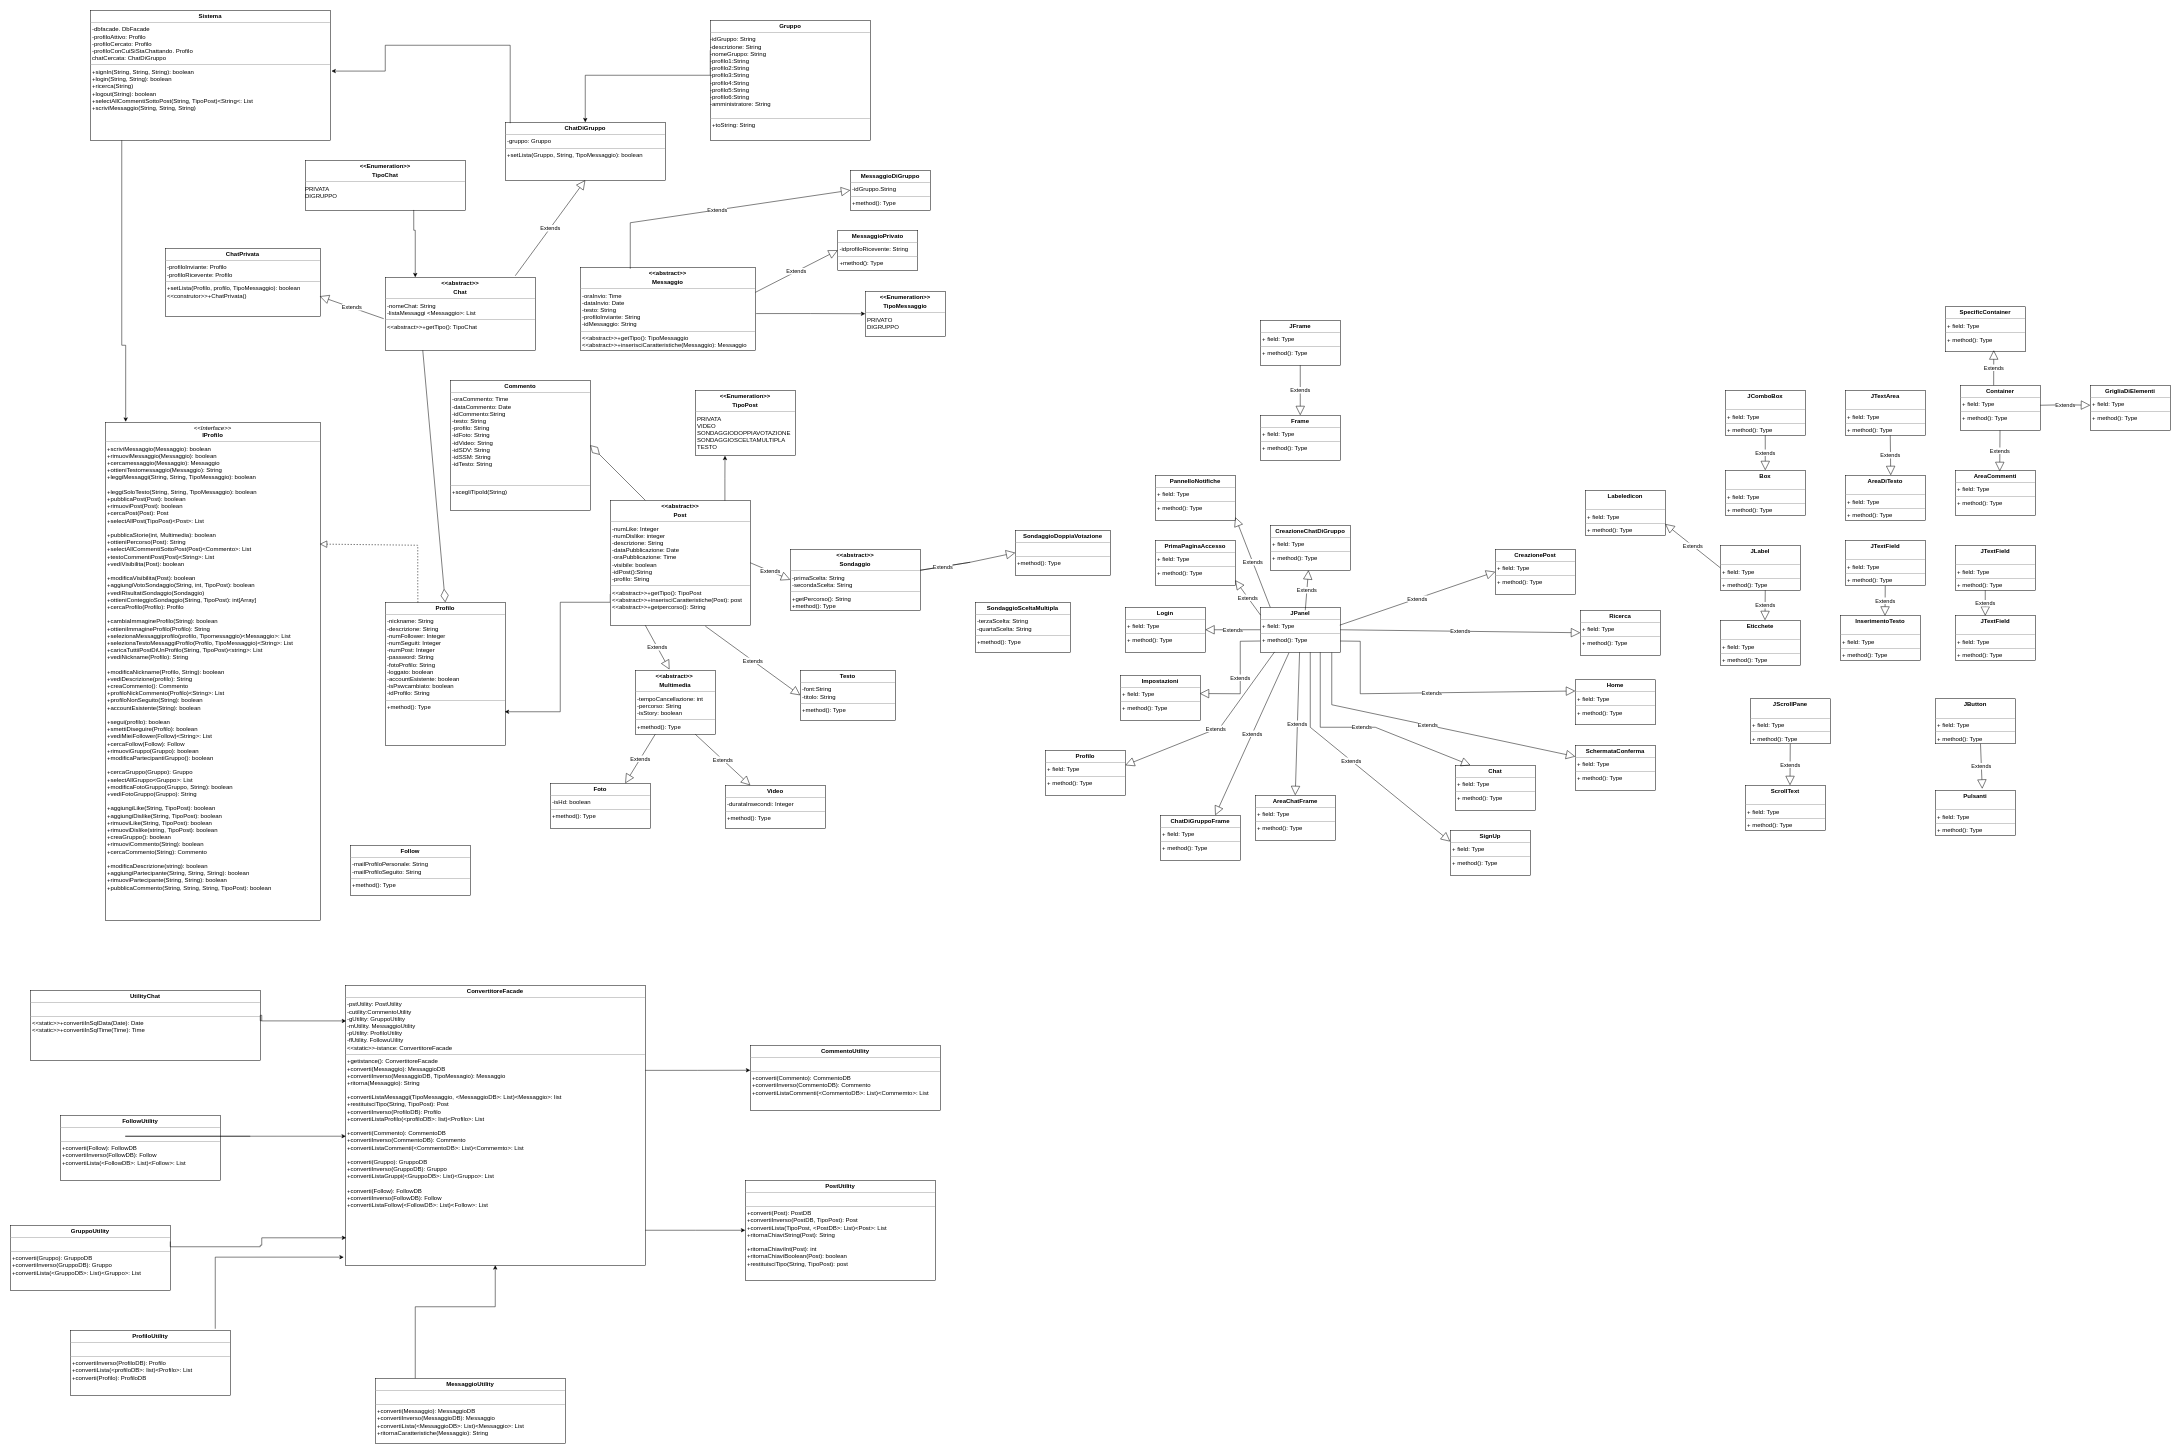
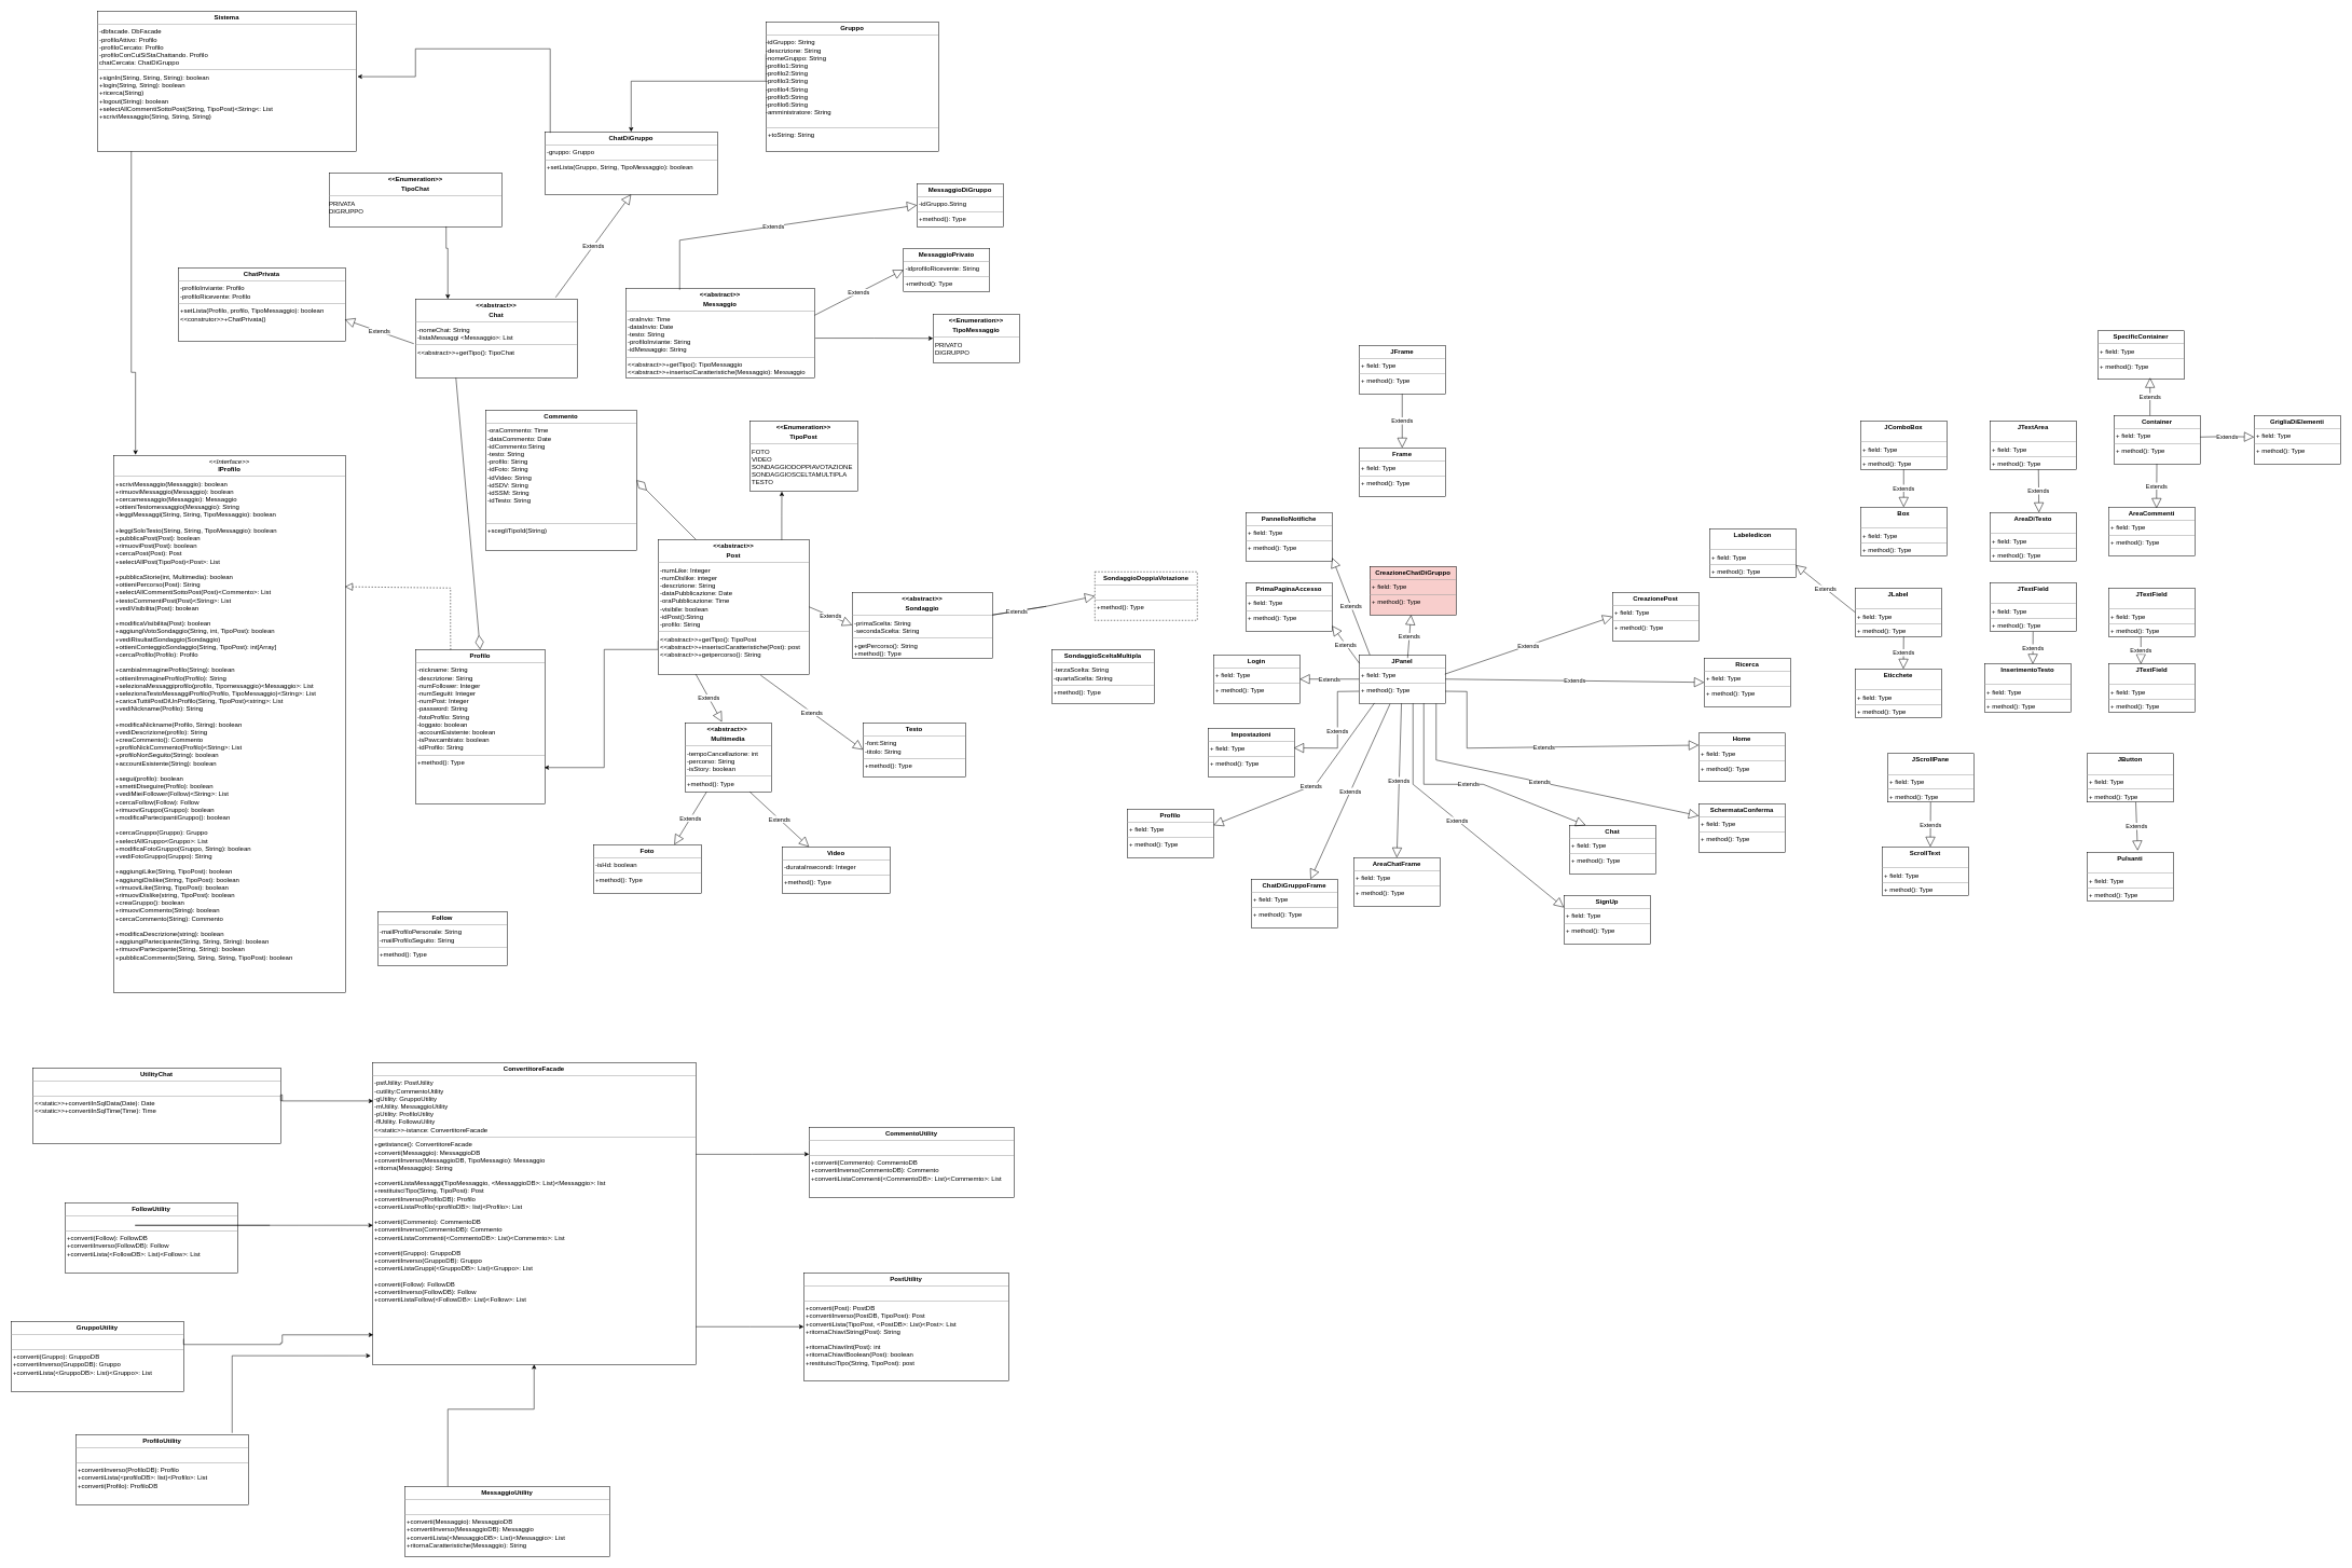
- <mxCell id="41" value="&lt;p style=&quot;margin: 0px ; margin-top: 4px ; text-align: center&quot;&gt;&lt;b&gt;&amp;lt;&amp;lt;Enumeration&amp;gt;&amp;gt;&lt;/b&gt;&lt;/p&gt;&lt;p style=&quot;margin: 0px ; margin-top: 4px ; text-align: center&quot;&gt;&lt;b&gt;TipoPost&lt;/b&gt;&lt;/p&gt;&lt;hr size=&quot;1&quot;&gt;&lt;p style=&quot;margin: 0px ; margin-left: 4px&quot;&gt;PRIVATA&lt;/p&gt;&lt;p style=&quot;margin: 0px ; margin-left: 4px&quot;&gt;VIDEO&lt;/p&gt;&lt;p style=&quot;margin: 0px ; margin-left: 4px&quot;&gt;SONDAGGIODOPPIAVOTAZIONE&lt;/p&gt;&lt;p style=&quot;margin: 0px ; margin-left: 4px&quot;&gt;SONDAGGIOSCELTAMULTIPLA&lt;/p&gt;&lt;p style=&quot;margin: 0px ; margin-left: 4px&quot;&gt;TESTO&lt;/p&gt;" style="verticalAlign=top;align=left;overflow=fill;fontSize=12;fontFamily=Helvetica;html=1;gradientColor=#ffffff;" parent="1" vertex="1"><mxGeometry x="1390" y="780" width="200" height="130" as="geometry" /></mxCell>
+ <mxCell id="41" value="&lt;p style=&quot;margin: 0px ; margin-top: 4px ; text-align: center&quot;&gt;&lt;b&gt;&amp;lt;&amp;lt;Enumeration&amp;gt;&amp;gt;&lt;/b&gt;&lt;/p&gt;&lt;p style=&quot;margin: 0px ; margin-top: 4px ; text-align: center&quot;&gt;&lt;b&gt;TipoPost&lt;/b&gt;&lt;/p&gt;&lt;hr size=&quot;1&quot;&gt;&lt;p style=&quot;margin: 0px ; margin-left: 4px&quot;&gt;FOTO&lt;/p&gt;&lt;p style=&quot;margin: 0px ; margin-left: 4px&quot;&gt;VIDEO&lt;/p&gt;&lt;p style=&quot;margin: 0px ; margin-left: 4px&quot;&gt;SONDAGGIODOPPIAVOTAZIONE&lt;/p&gt;&lt;p style=&quot;margin: 0px ; margin-left: 4px&quot;&gt;SONDAGGIOSCELTAMULTIPLA&lt;/p&gt;&lt;p style=&quot;margin: 0px ; margin-left: 4px&quot;&gt;TESTO&lt;/p&gt;" style="verticalAlign=top;align=left;overflow=fill;fontSize=12;fontFamily=Helvetica;html=1;gradientColor=#ffffff;" parent="1" vertex="1"><mxGeometry x="1390" y="780" width="200" height="130" as="geometry" /></mxCell>
- <mxCell id="90" value="&lt;p style=&quot;margin: 0px ; margin-top: 4px ; text-align: center&quot;&gt;&lt;b&gt;CreazioneChatDiGruppo&lt;/b&gt;&lt;/p&gt;&lt;hr size=&quot;1&quot;&gt;&lt;p style=&quot;margin: 0px ; margin-left: 4px&quot;&gt;+ field: Type&lt;/p&gt;&lt;hr size=&quot;1&quot;&gt;&lt;p style=&quot;margin: 0px ; margin-left: 4px&quot;&gt;+ method(): Type&lt;/p&gt;" style="verticalAlign=top;align=left;overflow=fill;fontSize=12;fontFamily=Helvetica;html=1;" vertex="1" parent="1"><mxGeometry x="2540" y="1050" width="160" height="90" as="geometry" /></mxCell>
+ <mxCell id="90" value="&lt;p style=&quot;margin: 0px ; margin-top: 4px ; text-align: center&quot;&gt;&lt;b&gt;CreazioneChatDiGruppo&lt;/b&gt;&lt;/p&gt;&lt;hr size=&quot;1&quot;&gt;&lt;p style=&quot;margin: 0px ; margin-left: 4px&quot;&gt;+ field: Type&lt;/p&gt;&lt;hr size=&quot;1&quot;&gt;&lt;p style=&quot;margin: 0px ; margin-left: 4px&quot;&gt;+ method(): Type&lt;/p&gt;" style="verticalAlign=top;align=left;overflow=fill;fontSize=12;fontFamily=Helvetica;html=1;fillColor=#f8cecc;" vertex="1" parent="1"><mxGeometry x="2540" y="1050" width="160" height="90" as="geometry" /></mxCell>
- <mxCell id="29" value="&lt;p style=&quot;margin: 0px ; margin-top: 4px ; text-align: center&quot;&gt;&lt;b&gt;SondaggioDoppiaVotazione&lt;/b&gt;&lt;/p&gt;&lt;hr size=&quot;1&quot;&gt;&lt;p style=&quot;margin: 0px ; margin-left: 4px&quot;&gt;&lt;br&gt;&lt;/p&gt;&lt;hr size=&quot;1&quot;&gt;&lt;p style=&quot;margin: 0px ; margin-left: 4px&quot;&gt;+method(): Type&lt;br&gt;&lt;/p&gt;" style="verticalAlign=top;align=left;overflow=fill;fontSize=12;fontFamily=Helvetica;html=1;" parent="1" vertex="1"><mxGeometry x="2030" y="1060" width="190" height="90" as="geometry" /></mxCell>
+ <mxCell id="29" value="&lt;p style=&quot;margin: 0px ; margin-top: 4px ; text-align: center&quot;&gt;&lt;b&gt;SondaggioDoppiaVotazione&lt;/b&gt;&lt;/p&gt;&lt;hr size=&quot;1&quot;&gt;&lt;p style=&quot;margin: 0px ; margin-left: 4px&quot;&gt;&lt;br&gt;&lt;/p&gt;&lt;hr size=&quot;1&quot;&gt;&lt;p style=&quot;margin: 0px ; margin-left: 4px&quot;&gt;+method(): Type&lt;br&gt;&lt;/p&gt;" style="verticalAlign=top;align=left;overflow=fill;fontSize=12;fontFamily=Helvetica;html=1;dashed=1;" parent="1" vertex="1"><mxGeometry x="2030" y="1060" width="190" height="90" as="geometry" /></mxCell>
